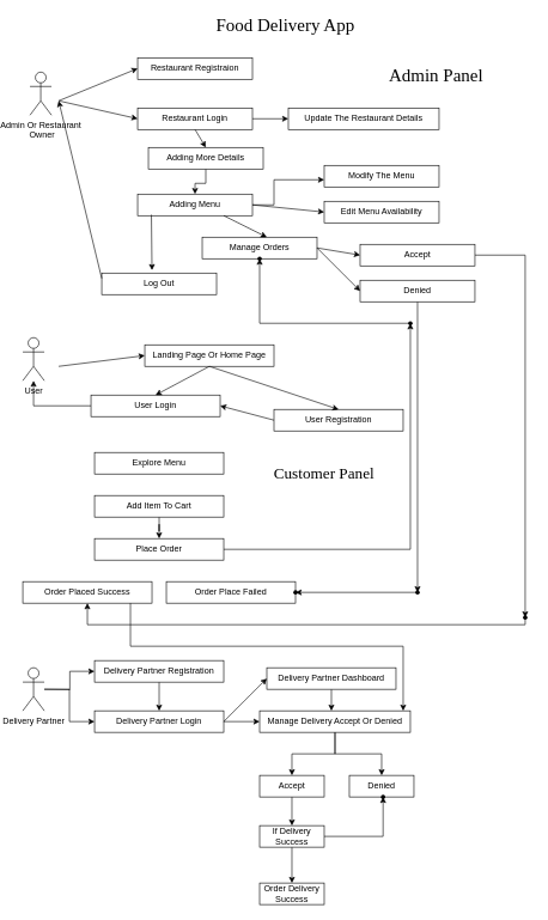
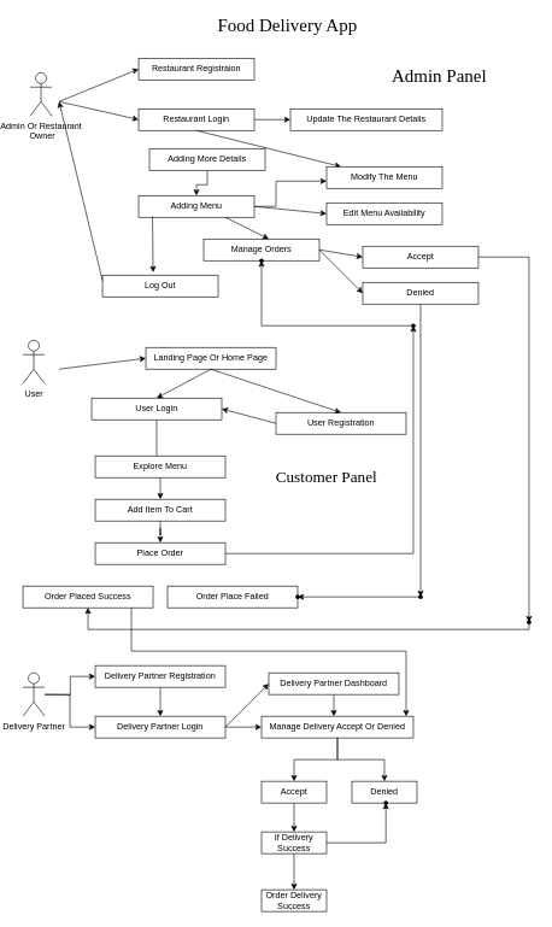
- <mxCell id="7" value="" style="endArrow=classic;html=1;rounded=0;exitX=0.5;exitY=1;exitDx=0;exitDy=0;entryX=0.5;entryY=0;entryDx=0;entryDy=0;" edge="1" parent="1" source="5" target="9"><mxGeometry width="50" height="50" relative="1" as="geometry"><mxPoint x="350" y="300" as="sourcePoint" /><mxPoint x="400" y="250" as="targetPoint" /></mxGeometry></mxCell>
+ <mxCell id="7" value="" style="endArrow=classic;html=1;rounded=0;exitX=0.5;exitY=1;exitDx=0;exitDy=0;" edge="1" parent="1" source="5" target="12"><mxGeometry width="50" height="50" relative="1" as="geometry"><mxPoint x="350" y="300" as="sourcePoint" /><mxPoint x="400" y="250" as="targetPoint" /></mxGeometry></mxCell>
- <mxCell id="24" value="" style="edgeStyle=orthogonalEdgeStyle;rounded=0;orthogonalLoop=1;jettySize=auto;html=1;" edge="1" parent="1" source="25" target="21"><mxGeometry relative="1" as="geometry" /></mxCell>
+ <mxCell id="24" value="" style="edgeStyle=orthogonalEdgeStyle;rounded=0;orthogonalLoop=1;jettySize=auto;html=1;" edge="1" parent="1" source="25" target="32"><mxGeometry relative="1" as="geometry" /></mxCell>
